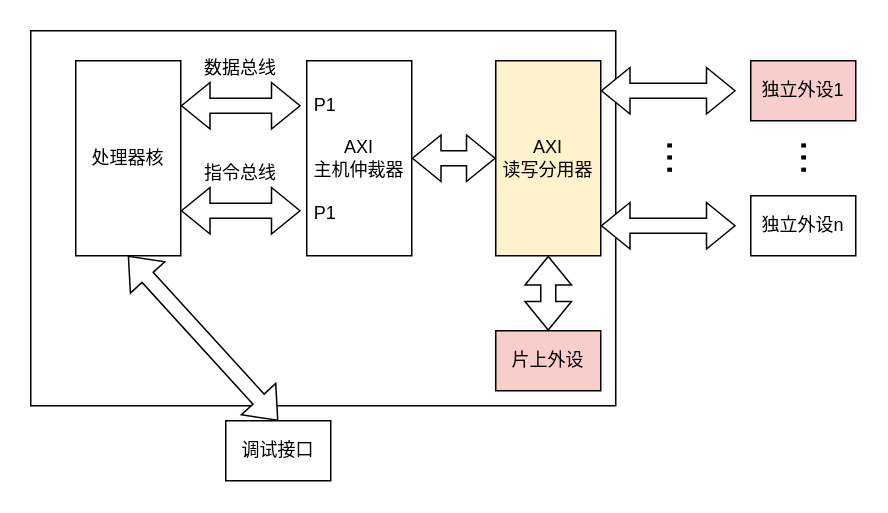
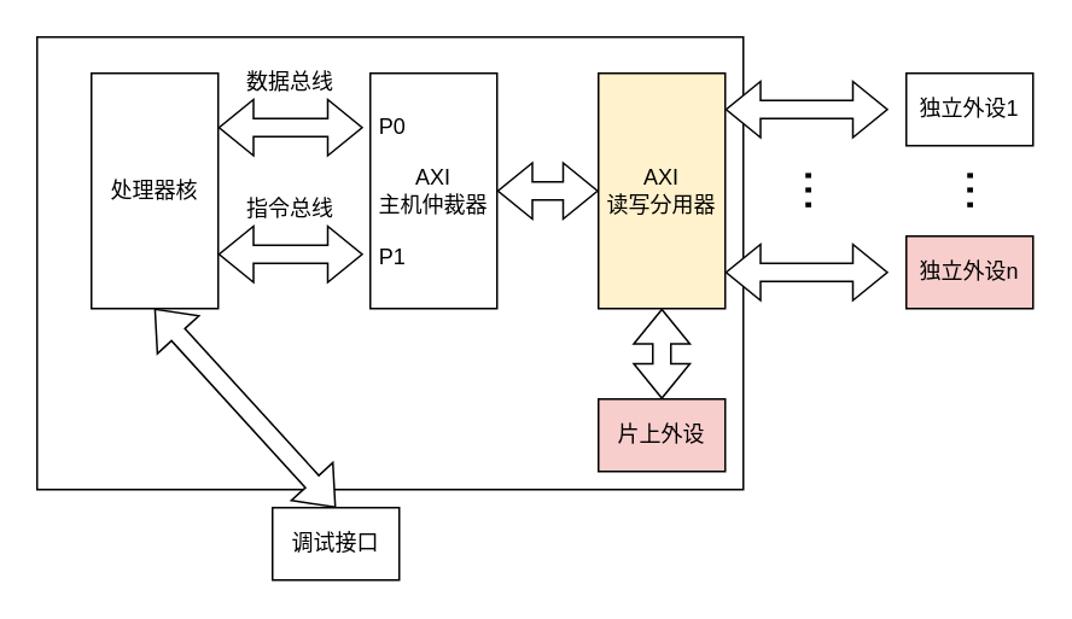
- <mxCell id="18" value="独立外设1" style="whiteSpace=wrap;html=1;fillColor=#f8cecc;" vertex="1" parent="1"><mxGeometry x="500" y="40" width="70" height="40" as="geometry" /></mxCell>
+ <mxCell id="18" value="独立外设1" style="whiteSpace=wrap;html=1;" vertex="1" parent="1"><mxGeometry x="500" y="40" width="70" height="40" as="geometry" /></mxCell>
- <mxCell id="11" value="P1&lt;div&gt;&lt;br&gt;&lt;/div&gt;&lt;div&gt;&lt;br&gt;&lt;/div&gt;&lt;div&gt;&lt;br&gt;&lt;/div&gt;&lt;div&gt;&lt;br&gt;&lt;/div&gt;&lt;div&gt;P1&lt;/div&gt;" style="text;html=1;align=center;verticalAlign=middle;whiteSpace=wrap;rounded=0;" vertex="1" parent="9"><mxGeometry width="59" height="141" as="geometry" /></mxCell>
+ <mxCell id="11" value="P0&lt;div&gt;&lt;br&gt;&lt;/div&gt;&lt;div&gt;&lt;br&gt;&lt;/div&gt;&lt;div&gt;&lt;br&gt;&lt;/div&gt;&lt;div&gt;&lt;br&gt;&lt;/div&gt;&lt;div&gt;P1&lt;/div&gt;" style="text;html=1;align=center;verticalAlign=middle;whiteSpace=wrap;rounded=0;" vertex="1" parent="9"><mxGeometry width="59" height="141" as="geometry" /></mxCell>
- <mxCell id="20" value="独立外设n" style="whiteSpace=wrap;html=1;" vertex="1" parent="1"><mxGeometry x="500" y="130" width="70" height="40" as="geometry" /></mxCell>
+ <mxCell id="20" value="独立外设n" style="whiteSpace=wrap;html=1;fillColor=#f8cecc;" vertex="1" parent="1"><mxGeometry x="500" y="130" width="70" height="40" as="geometry" /></mxCell>
